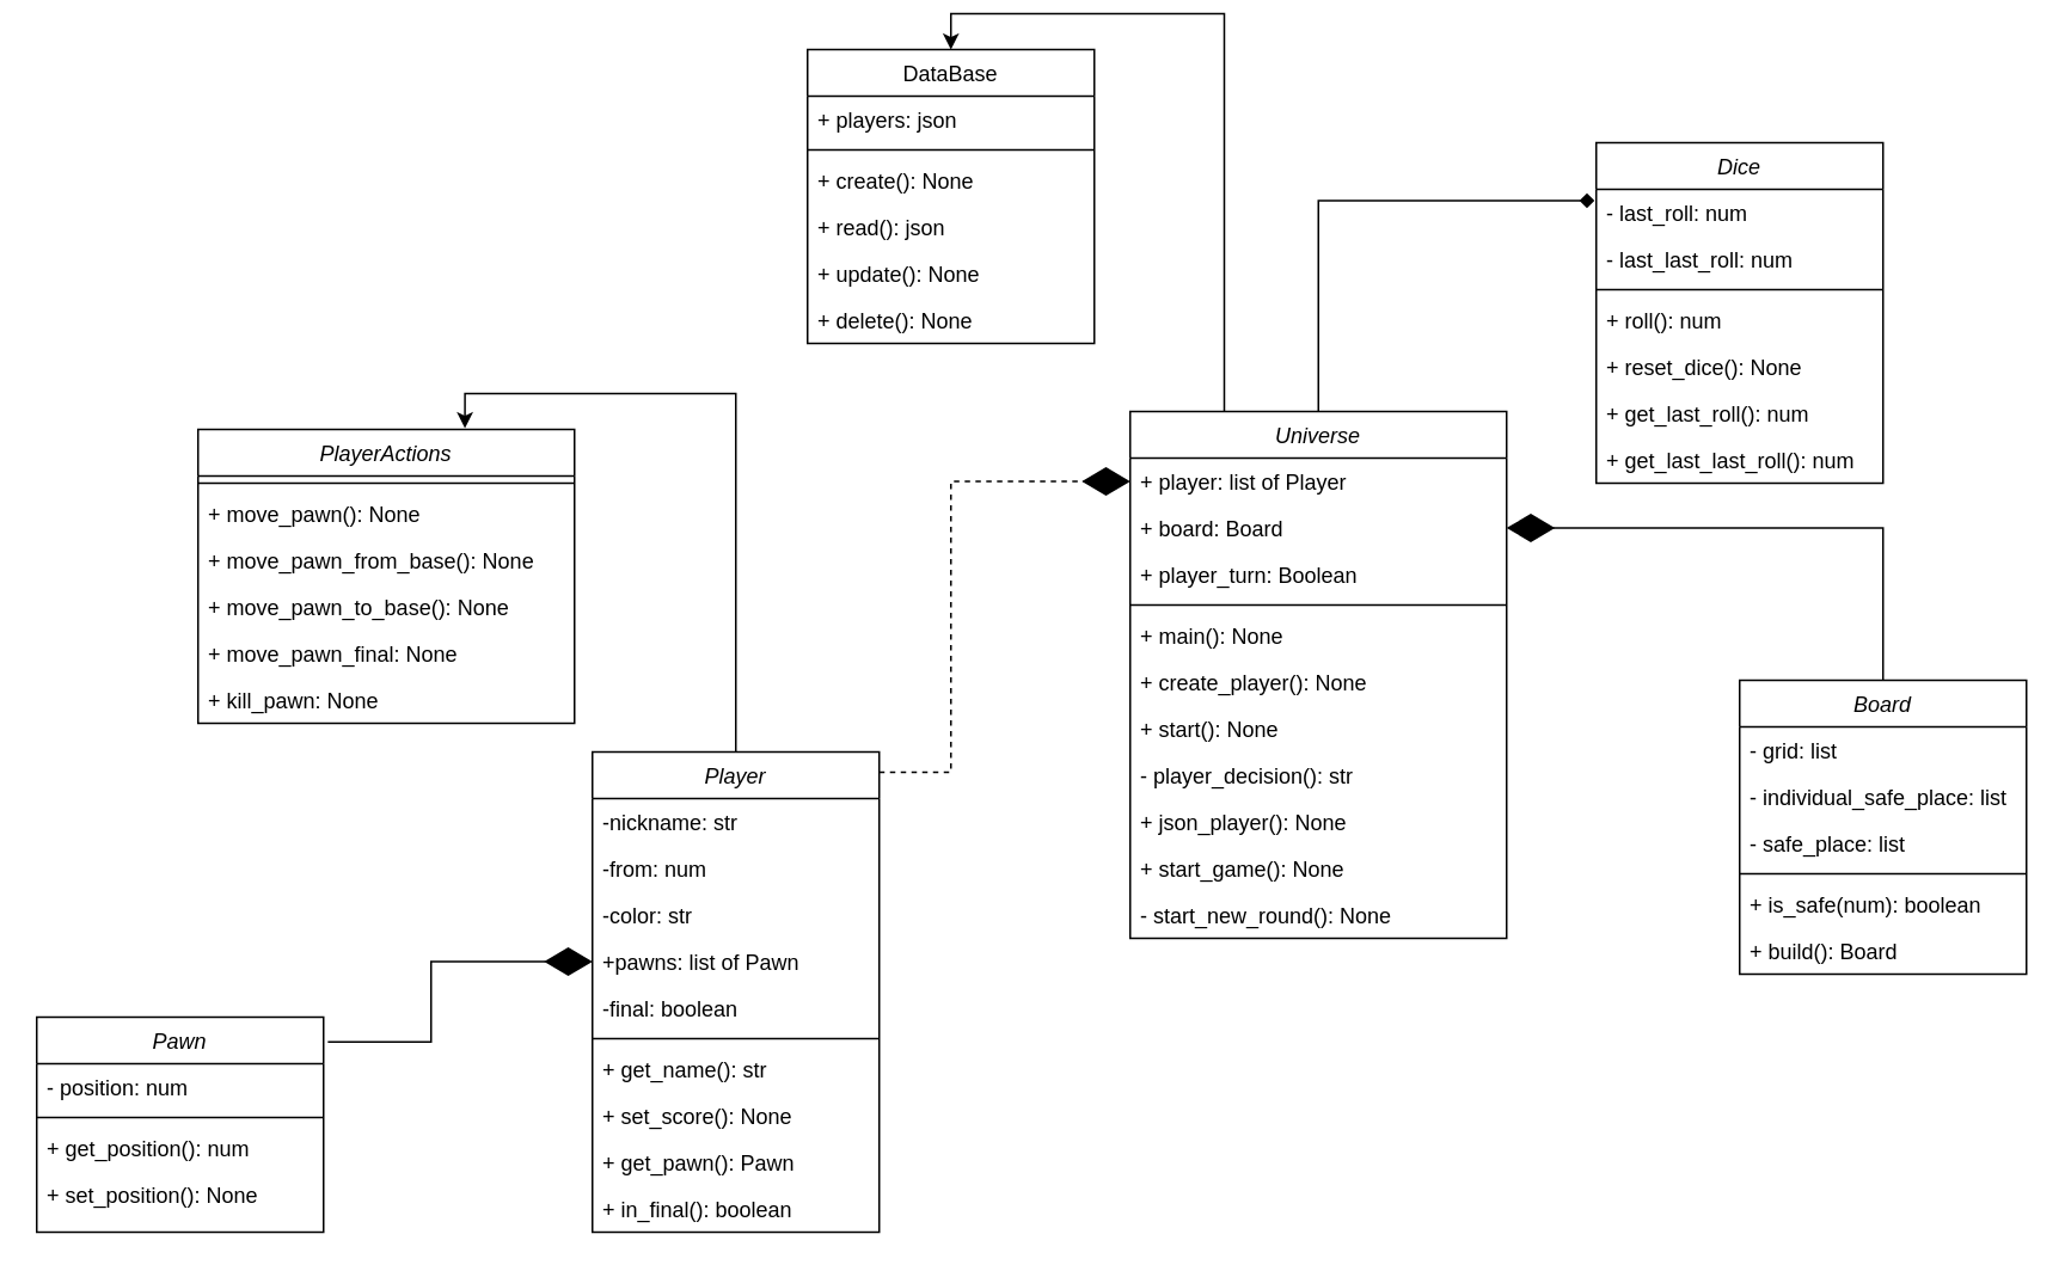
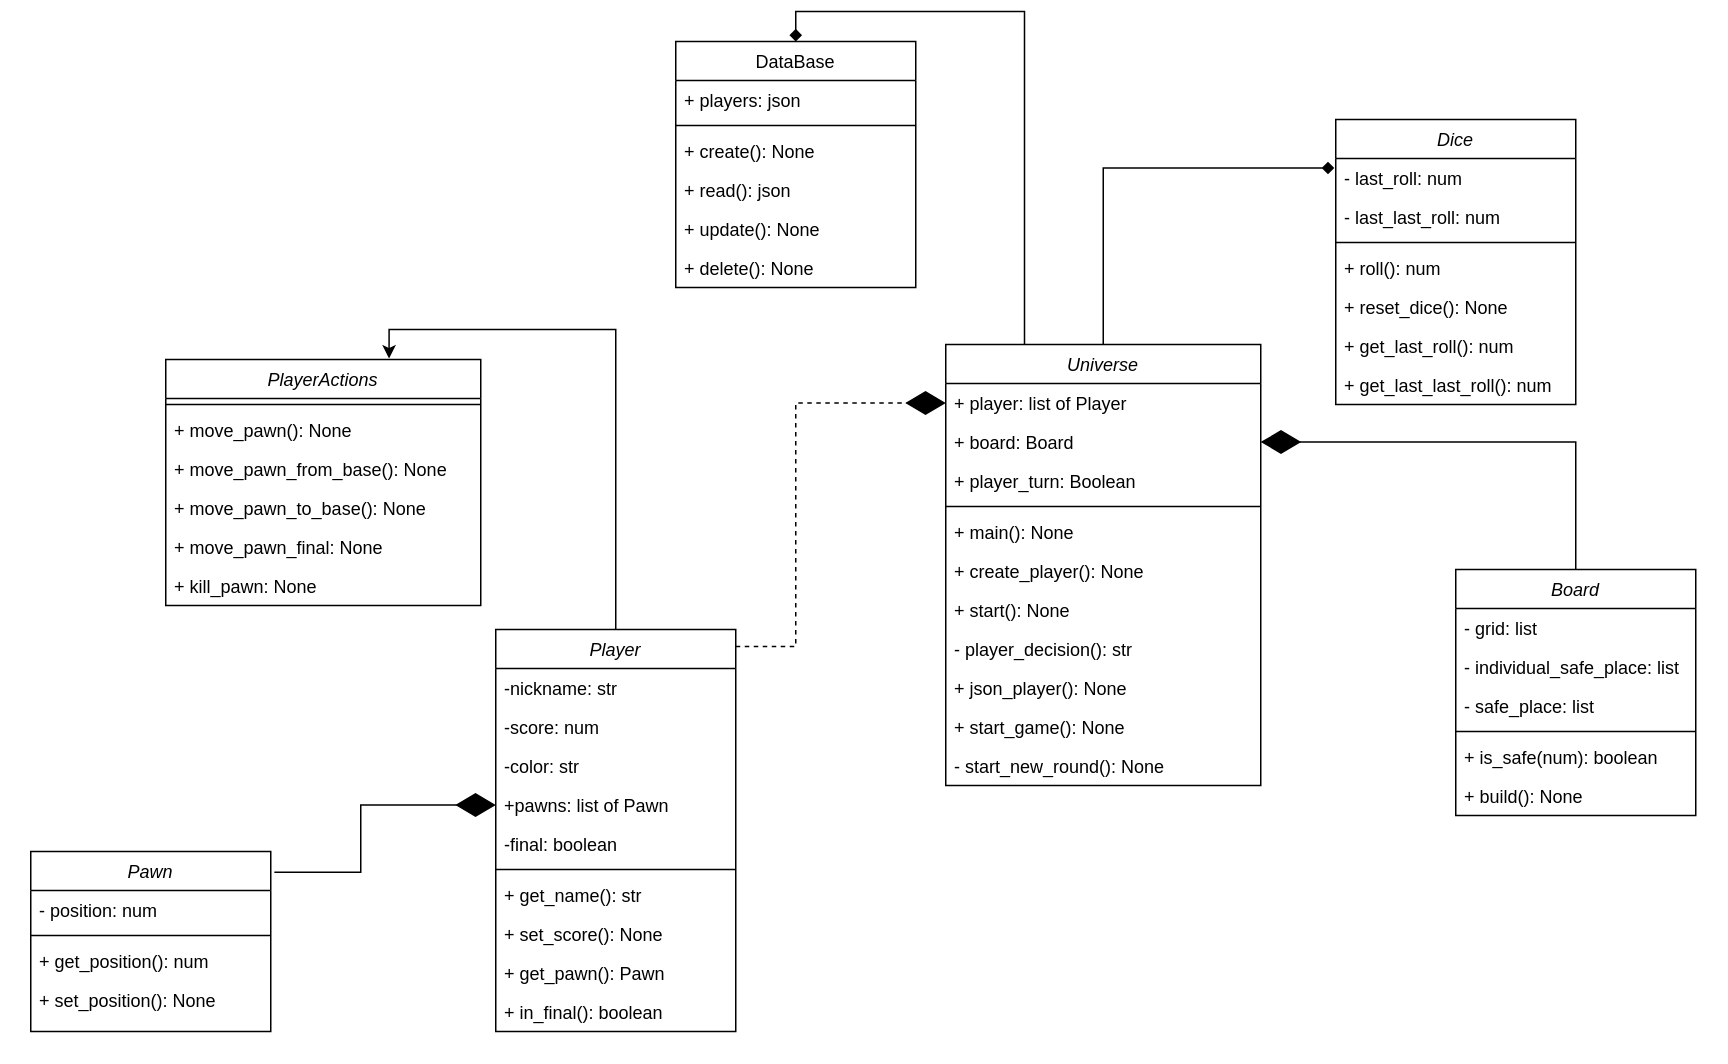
- <mxCell id="41" style="edgeStyle=orthogonalEdgeStyle;rounded=0;orthogonalLoop=1;jettySize=auto;html=1;exitX=0.25;exitY=0;exitDx=0;exitDy=0;entryX=0.5;entryY=0;entryDx=0;entryDy=0;" parent="1" source="42" target="58" edge="1"><mxGeometry relative="1" as="geometry" /></mxCell>
+ <mxCell id="41" style="edgeStyle=orthogonalEdgeStyle;rounded=0;orthogonalLoop=1;jettySize=auto;html=1;exitX=0.25;exitY=0;exitDx=0;exitDy=0;entryX=0.5;entryY=0;entryDx=0;entryDy=0;endArrow=diamond;" parent="1" source="42" target="58" edge="1"><mxGeometry relative="1" as="geometry" /></mxCell>
- <mxCell id="4" value="-from: num" style="text;align=left;verticalAlign=top;spacingLeft=4;spacingRight=4;overflow=hidden;rotatable=0;points=[[0,0.5],[1,0.5]];portConstraint=eastwest;rounded=0;shadow=0;html=0;" parent="2" vertex="1"><mxGeometry y="52" width="160" height="26" as="geometry" /></mxCell>
+ <mxCell id="4" value="-score: num" style="text;align=left;verticalAlign=top;spacingLeft=4;spacingRight=4;overflow=hidden;rotatable=0;points=[[0,0.5],[1,0.5]];portConstraint=eastwest;rounded=0;shadow=0;html=0;" parent="2" vertex="1"><mxGeometry y="52" width="160" height="26" as="geometry" /></mxCell>
- <mxCell id="32" value="+ build(): Board" style="text;align=left;verticalAlign=top;spacingLeft=4;spacingRight=4;overflow=hidden;rotatable=0;points=[[0,0.5],[1,0.5]];portConstraint=eastwest;" parent="26" vertex="1"><mxGeometry y="138" width="160" height="26" as="geometry" /></mxCell>
+ <mxCell id="32" value="+ build(): None" style="text;align=left;verticalAlign=top;spacingLeft=4;spacingRight=4;overflow=hidden;rotatable=0;points=[[0,0.5],[1,0.5]];portConstraint=eastwest;" parent="26" vertex="1"><mxGeometry y="138" width="160" height="26" as="geometry" /></mxCell>
